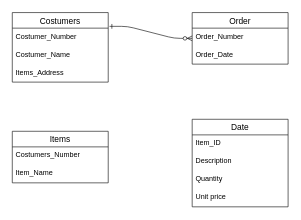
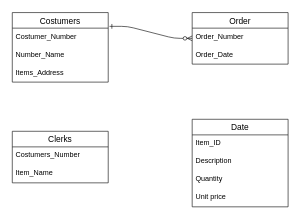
- <mxCell id="5" value="Costumer_Name" style="text;strokeColor=none;fillColor=none;spacingLeft=4;spacingRight=4;overflow=hidden;rotatable=0;points=[[0,0.5],[1,0.5]];portConstraint=eastwest;fontSize=12;" vertex="1" parent="3"><mxGeometry y="56" width="160" height="30" as="geometry" /></mxCell>
+ <mxCell id="5" value="Number_Name" style="text;strokeColor=none;fillColor=none;spacingLeft=4;spacingRight=4;overflow=hidden;rotatable=0;points=[[0,0.5],[1,0.5]];portConstraint=eastwest;fontSize=12;" vertex="1" parent="3"><mxGeometry y="56" width="160" height="30" as="geometry" /></mxCell>
- <mxCell id="7" value="Items" style="swimlane;fontStyle=0;childLayout=stackLayout;horizontal=1;startSize=26;horizontalStack=0;resizeParent=1;resizeParentMax=0;resizeLast=0;collapsible=1;marginBottom=0;align=center;fontSize=14;strokeColor=default;" vertex="1" parent="1"><mxGeometry x="20" y="218" width="160" height="86" as="geometry" /></mxCell>
+ <mxCell id="7" value="Clerks" style="swimlane;fontStyle=0;childLayout=stackLayout;horizontal=1;startSize=26;horizontalStack=0;resizeParent=1;resizeParentMax=0;resizeLast=0;collapsible=1;marginBottom=0;align=center;fontSize=14;strokeColor=default;" vertex="1" parent="1"><mxGeometry x="20" y="218" width="160" height="86" as="geometry" /></mxCell>
